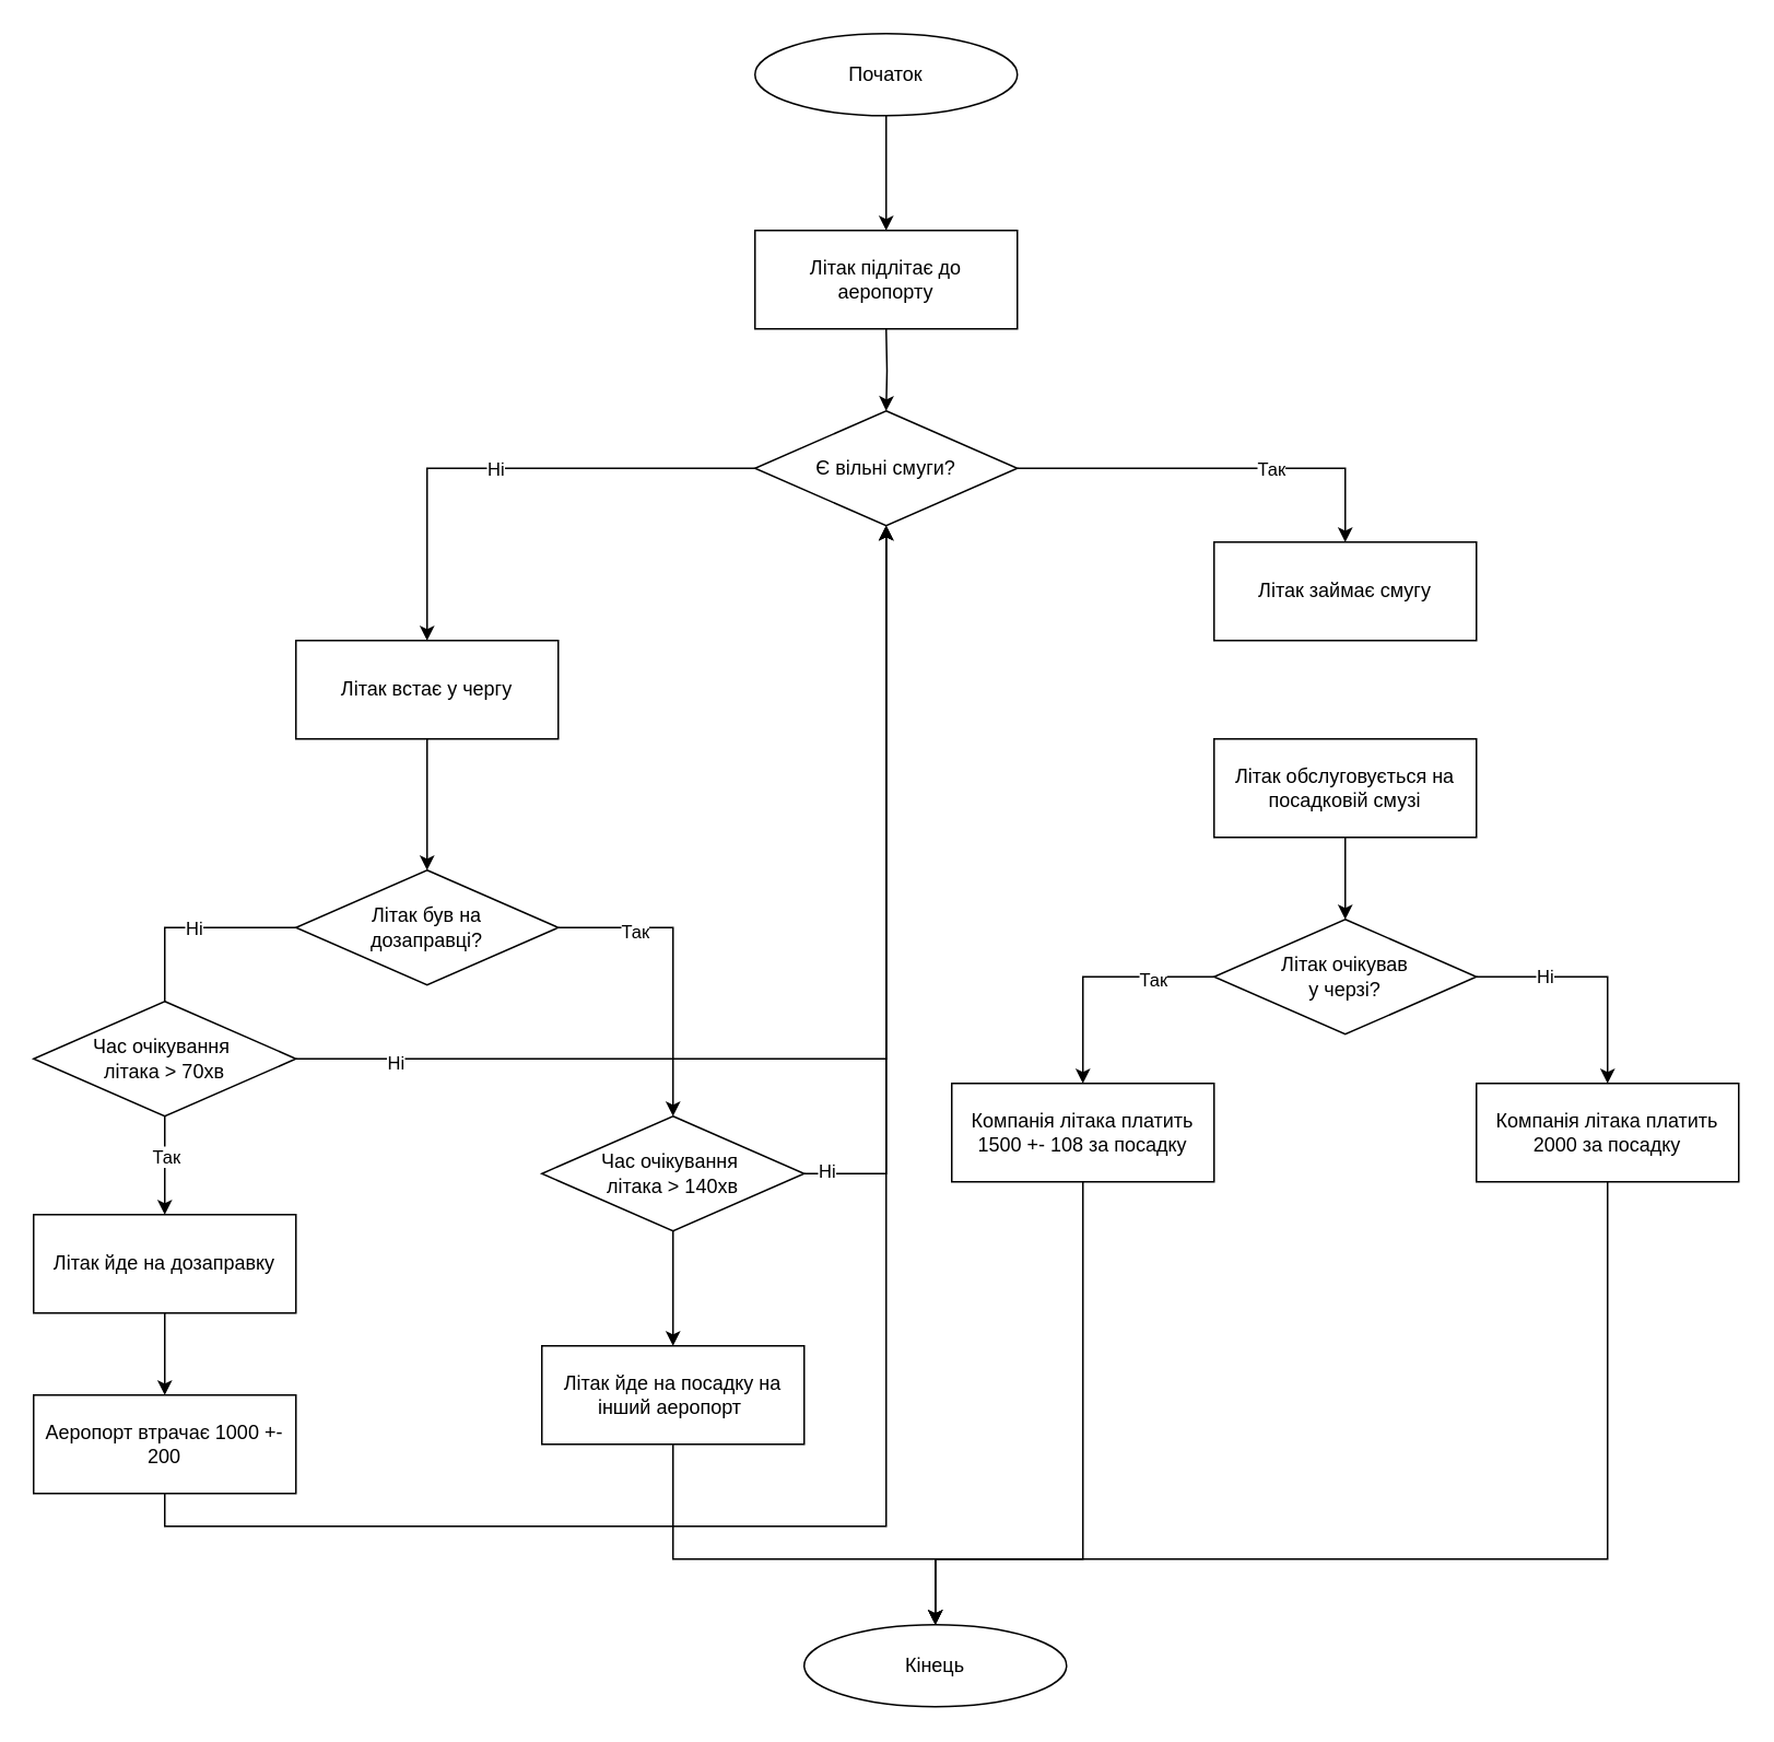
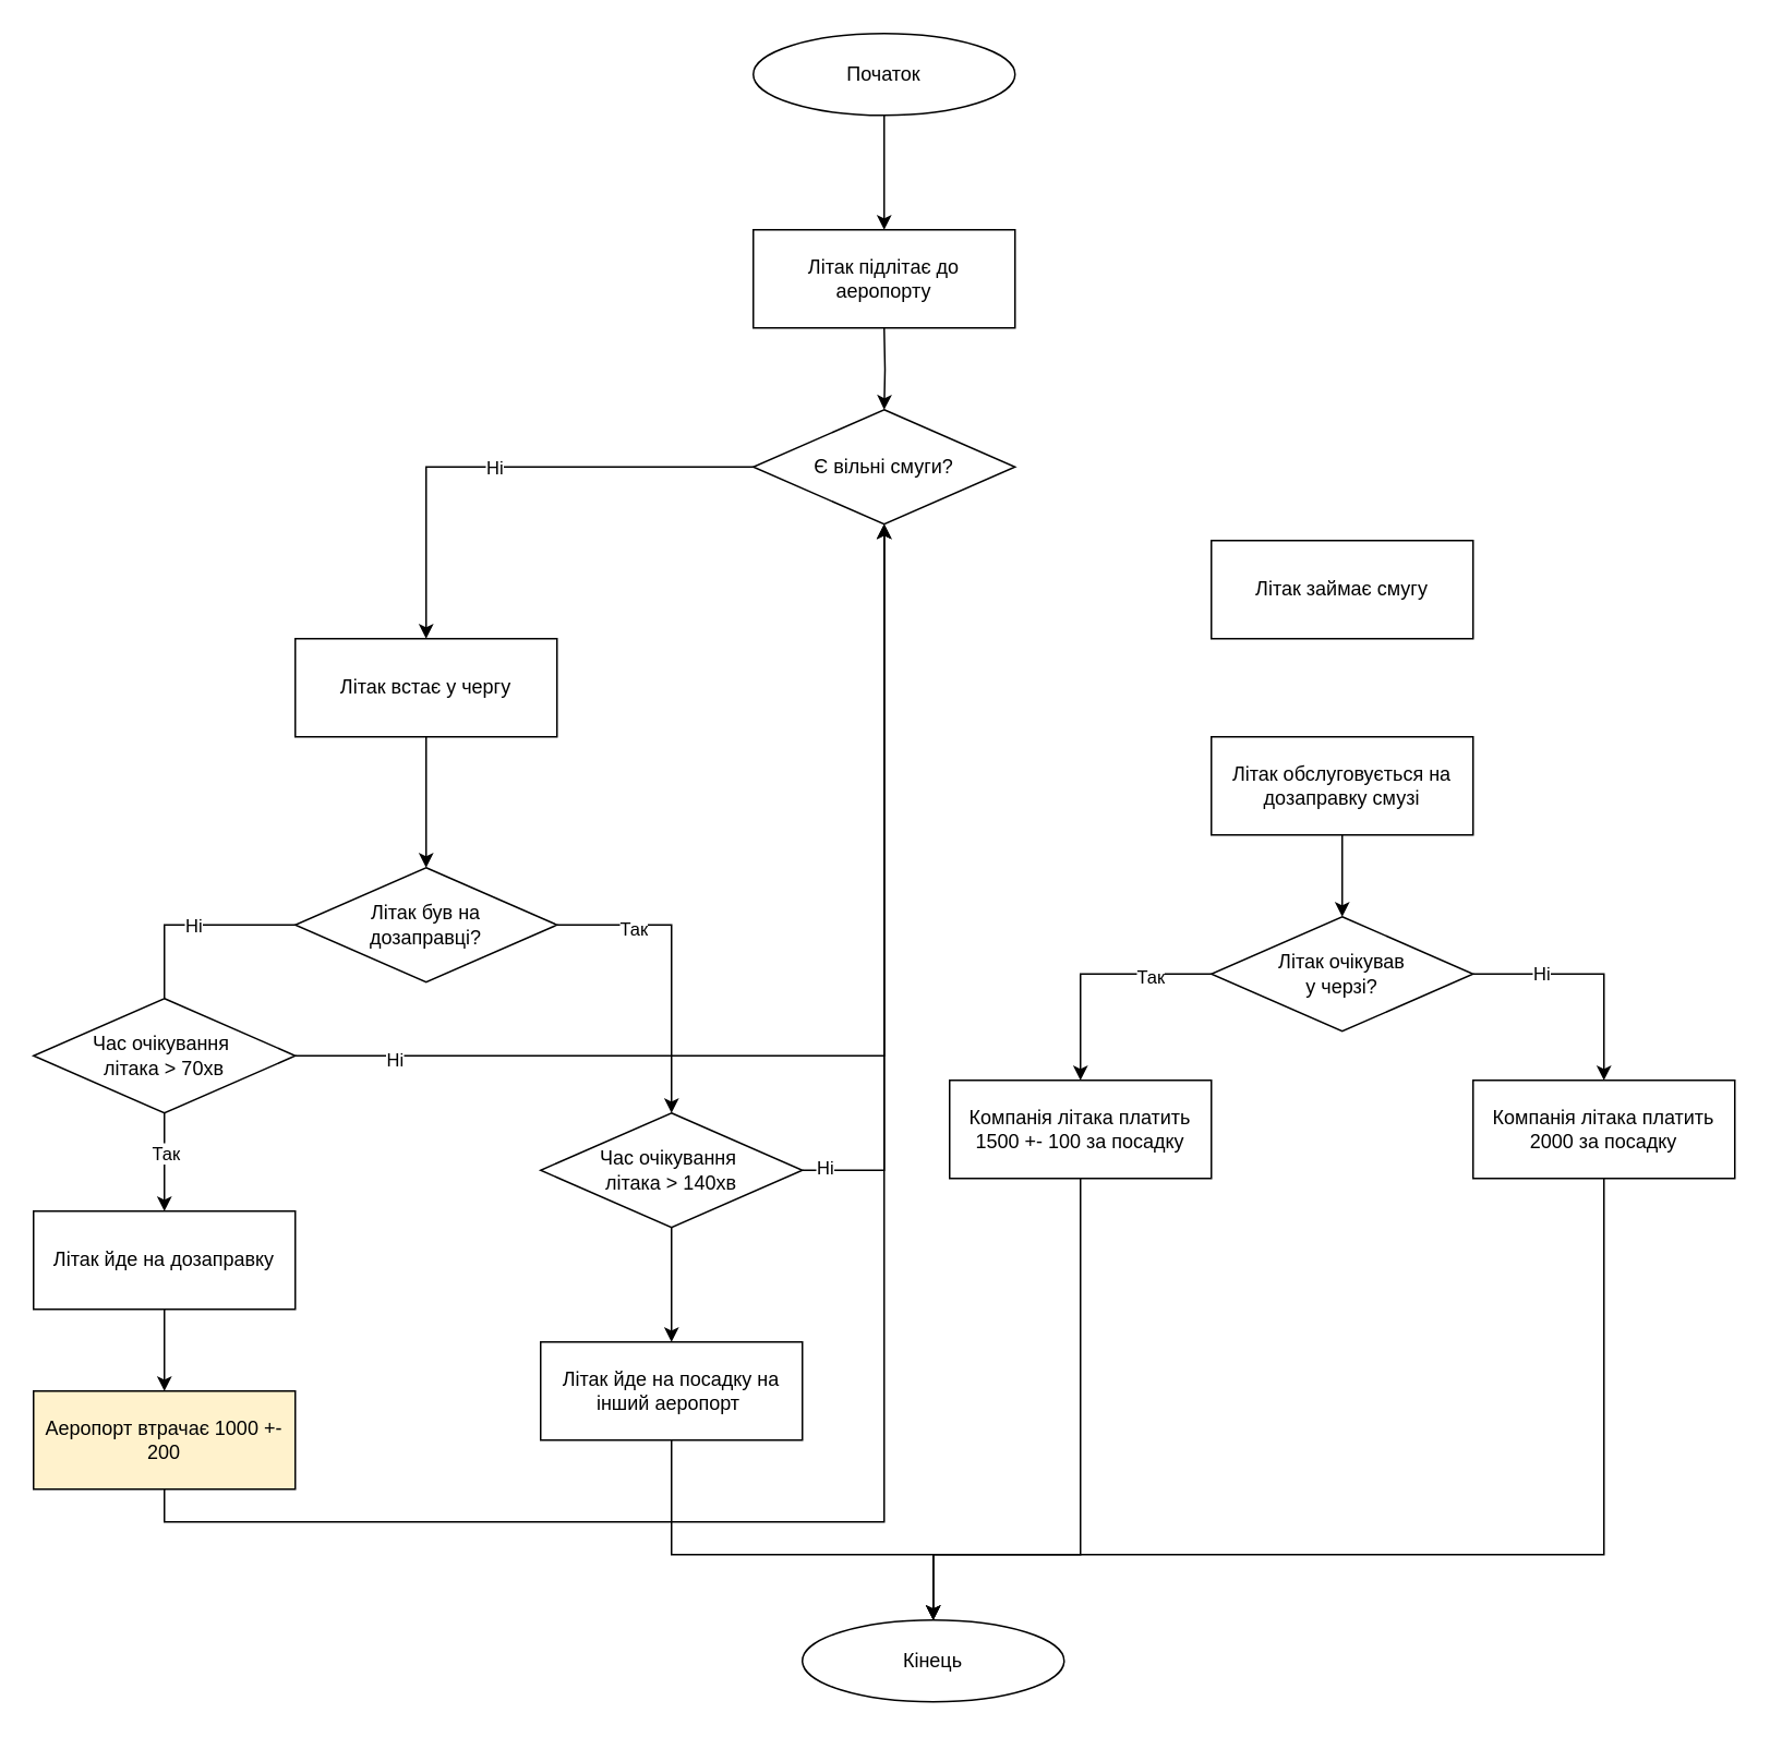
- <mxCell id="7" style="edgeStyle=orthogonalEdgeStyle;rounded=0;orthogonalLoop=1;jettySize=auto;html=1;entryX=0.5;entryY=0;entryDx=0;entryDy=0;" edge="1" parent="1" source="11" target="12"><mxGeometry relative="1" as="geometry"><mxPoint x="340" y="370" as="targetPoint" /></mxGeometry></mxCell>
- <mxCell id="8" value="Так" style="edgeLabel;html=1;align=center;verticalAlign=middle;resizable=0;points=[];" vertex="1" connectable="0" parent="7"><mxGeometry x="0.257" relative="1" as="geometry"><mxPoint as="offset" /></mxGeometry></mxCell>
- <mxCell id="14" value="Літак обслуговується на посадковій смузі" style="rounded=0;whiteSpace=wrap;html=1;" vertex="1" parent="1"><mxGeometry x="740" y="450" width="160" height="60" as="geometry" /></mxCell>
+ <mxCell id="14" value="Літак обслуговується на дозаправку смузі" style="rounded=0;whiteSpace=wrap;html=1;" vertex="1" parent="1"><mxGeometry x="740" y="450" width="160" height="60" as="geometry" /></mxCell>
- <mxCell id="31" value="Компанія літака платить 1500 +- 108 за посадку" style="rounded=0;whiteSpace=wrap;html=1;" vertex="1" parent="1"><mxGeometry x="580" y="660" width="160" height="60" as="geometry" /></mxCell>
+ <mxCell id="31" value="Компанія літака платить 1500 +- 100 за посадку" style="rounded=0;whiteSpace=wrap;html=1;" vertex="1" parent="1"><mxGeometry x="580" y="660" width="160" height="60" as="geometry" /></mxCell>
- <mxCell id="24" value="Аеропорт втрачає 1000 +- 200" style="rounded=0;whiteSpace=wrap;html=1;" vertex="1" parent="1"><mxGeometry x="20" y="850" width="160" height="60" as="geometry" /></mxCell>
+ <mxCell id="24" value="Аеропорт втрачає 1000 +- 200" style="rounded=0;whiteSpace=wrap;html=1;fillColor=#fff2cc;" vertex="1" parent="1"><mxGeometry x="20" y="850" width="160" height="60" as="geometry" /></mxCell>
